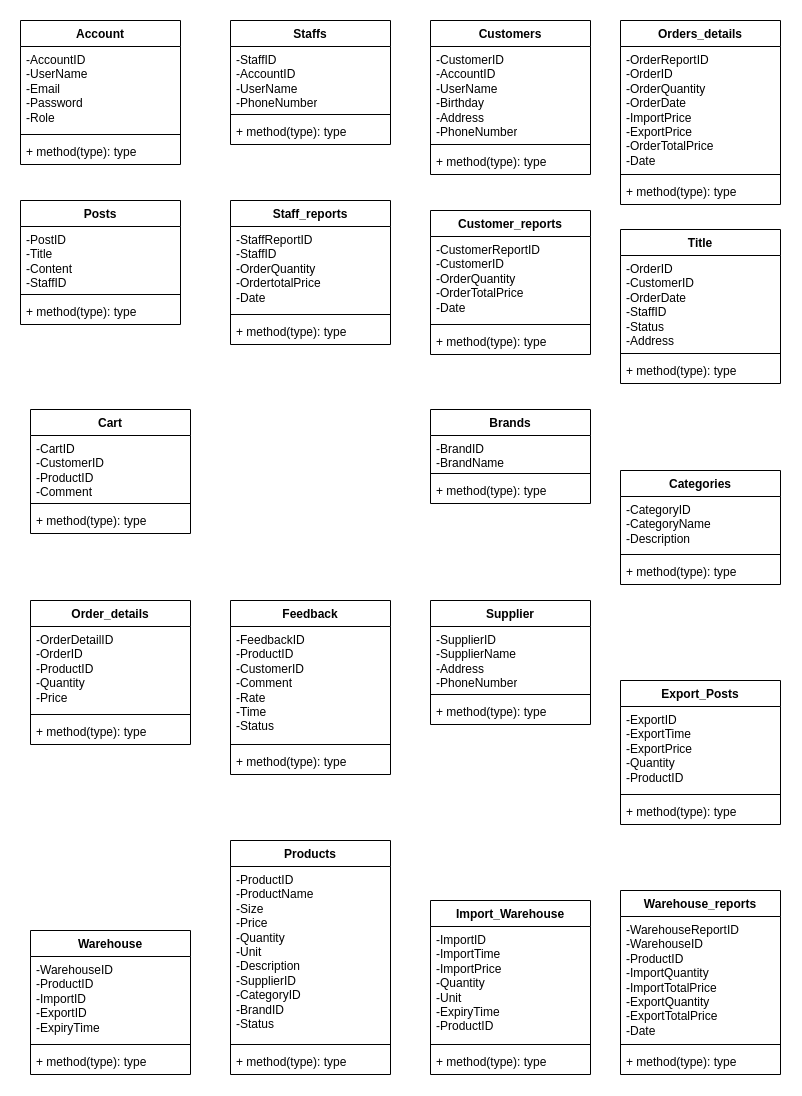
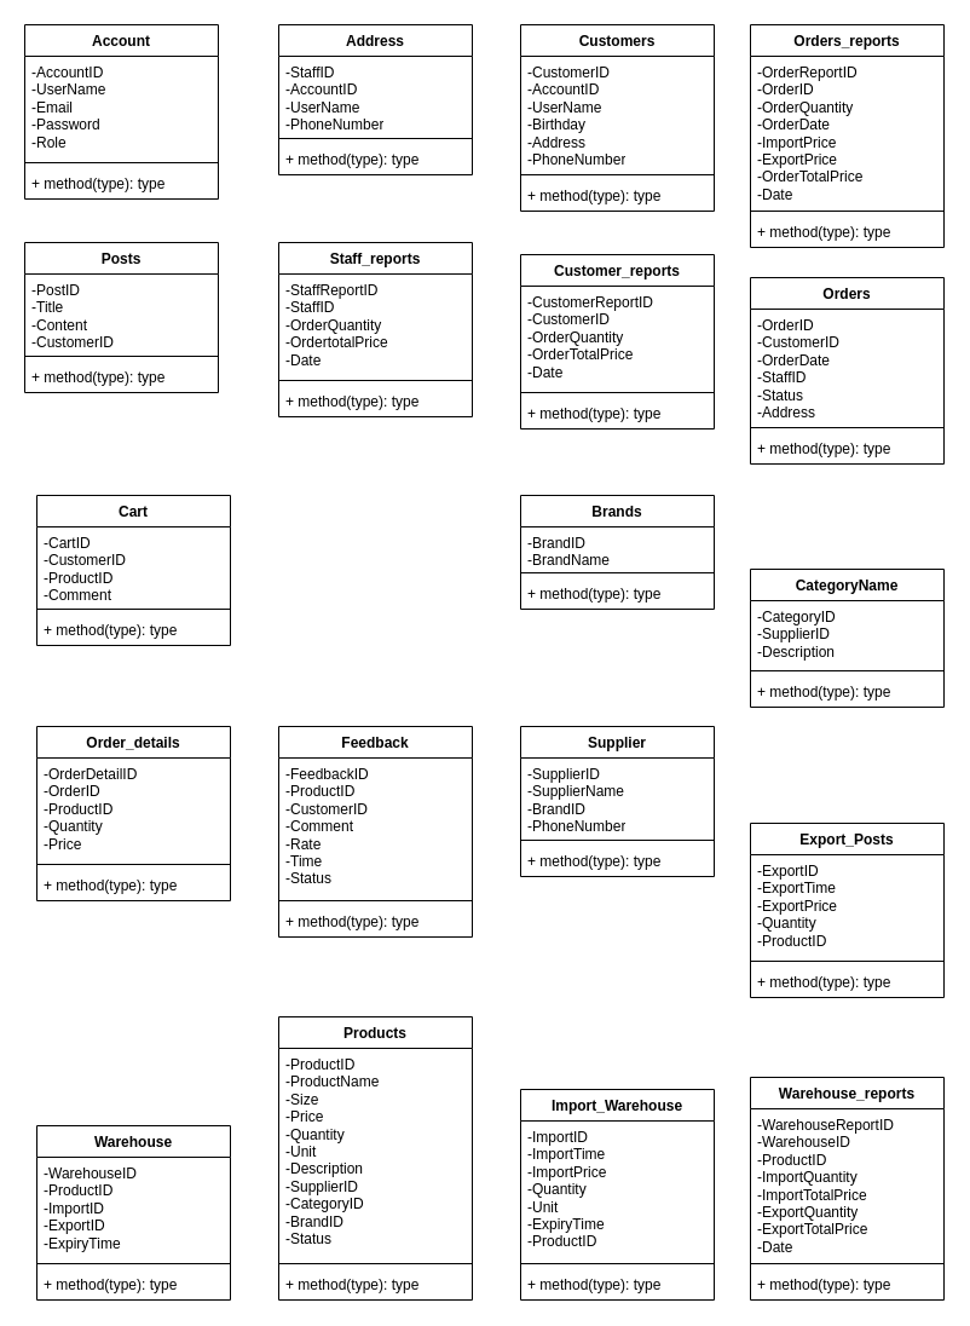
- <mxCell id="6" value="Staffs" style="swimlane;fontStyle=1;align=center;verticalAlign=top;childLayout=stackLayout;horizontal=1;startSize=26;horizontalStack=0;resizeParent=1;resizeParentMax=0;resizeLast=0;collapsible=1;marginBottom=0;whiteSpace=wrap;html=1;" vertex="1" parent="1"><mxGeometry x="230" y="20" width="160" height="124" as="geometry" /></mxCell>
+ <mxCell id="6" value="Address" style="swimlane;fontStyle=1;align=center;verticalAlign=top;childLayout=stackLayout;horizontal=1;startSize=26;horizontalStack=0;resizeParent=1;resizeParentMax=0;resizeLast=0;collapsible=1;marginBottom=0;whiteSpace=wrap;html=1;" vertex="1" parent="1"><mxGeometry x="230" y="20" width="160" height="124" as="geometry" /></mxCell>
- <mxCell id="26" value="Orders_details" style="swimlane;fontStyle=1;align=center;verticalAlign=top;childLayout=stackLayout;horizontal=1;startSize=26;horizontalStack=0;resizeParent=1;resizeParentMax=0;resizeLast=0;collapsible=1;marginBottom=0;whiteSpace=wrap;html=1;" vertex="1" parent="1"><mxGeometry x="620" y="20" width="160" height="184" as="geometry" /></mxCell>
+ <mxCell id="26" value="Orders_reports" style="swimlane;fontStyle=1;align=center;verticalAlign=top;childLayout=stackLayout;horizontal=1;startSize=26;horizontalStack=0;resizeParent=1;resizeParentMax=0;resizeLast=0;collapsible=1;marginBottom=0;whiteSpace=wrap;html=1;" vertex="1" parent="1"><mxGeometry x="620" y="20" width="160" height="184" as="geometry" /></mxCell>
- <mxCell id="30" value="Title" style="swimlane;fontStyle=1;align=center;verticalAlign=top;childLayout=stackLayout;horizontal=1;startSize=26;horizontalStack=0;resizeParent=1;resizeParentMax=0;resizeLast=0;collapsible=1;marginBottom=0;whiteSpace=wrap;html=1;" vertex="1" parent="1"><mxGeometry x="620" y="229" width="160" height="154" as="geometry" /></mxCell>
+ <mxCell id="30" value="Orders" style="swimlane;fontStyle=1;align=center;verticalAlign=top;childLayout=stackLayout;horizontal=1;startSize=26;horizontalStack=0;resizeParent=1;resizeParentMax=0;resizeLast=0;collapsible=1;marginBottom=0;whiteSpace=wrap;html=1;" vertex="1" parent="1"><mxGeometry x="620" y="229" width="160" height="154" as="geometry" /></mxCell>
- <mxCell id="15" value="-PostID&lt;div&gt;-Title&lt;/div&gt;&lt;div&gt;-Content&lt;/div&gt;&lt;div&gt;-StaffID&lt;/div&gt;" style="text;strokeColor=none;fillColor=none;align=left;verticalAlign=top;spacingLeft=4;spacingRight=4;overflow=hidden;rotatable=0;points=[[0,0.5],[1,0.5]];portConstraint=eastwest;whiteSpace=wrap;html=1;" vertex="1" parent="14"><mxGeometry y="26" width="160" height="64" as="geometry" /></mxCell>
+ <mxCell id="15" value="-PostID&lt;div&gt;-Title&lt;/div&gt;&lt;div&gt;-Content&lt;/div&gt;&lt;div&gt;-CustomerID&lt;/div&gt;" style="text;strokeColor=none;fillColor=none;align=left;verticalAlign=top;spacingLeft=4;spacingRight=4;overflow=hidden;rotatable=0;points=[[0,0.5],[1,0.5]];portConstraint=eastwest;whiteSpace=wrap;html=1;" vertex="1" parent="14"><mxGeometry y="26" width="160" height="64" as="geometry" /></mxCell>
- <mxCell id="46" value="Categories" style="swimlane;fontStyle=1;align=center;verticalAlign=top;childLayout=stackLayout;horizontal=1;startSize=26;horizontalStack=0;resizeParent=1;resizeParentMax=0;resizeLast=0;collapsible=1;marginBottom=0;whiteSpace=wrap;html=1;" vertex="1" parent="1"><mxGeometry x="620" y="470" width="160" height="114" as="geometry" /></mxCell>
+ <mxCell id="46" value="CategoryName" style="swimlane;fontStyle=1;align=center;verticalAlign=top;childLayout=stackLayout;horizontal=1;startSize=26;horizontalStack=0;resizeParent=1;resizeParentMax=0;resizeLast=0;collapsible=1;marginBottom=0;whiteSpace=wrap;html=1;" vertex="1" parent="1"><mxGeometry x="620" y="470" width="160" height="114" as="geometry" /></mxCell>
- <mxCell id="47" value="-CategoryID&lt;div&gt;-CategoryName&lt;/div&gt;&lt;div&gt;-Description&lt;/div&gt;" style="text;strokeColor=none;fillColor=none;align=left;verticalAlign=top;spacingLeft=4;spacingRight=4;overflow=hidden;rotatable=0;points=[[0,0.5],[1,0.5]];portConstraint=eastwest;whiteSpace=wrap;html=1;" vertex="1" parent="46"><mxGeometry y="26" width="160" height="54" as="geometry" /></mxCell>
+ <mxCell id="47" value="-CategoryID&lt;div&gt;-SupplierID&lt;/div&gt;&lt;div&gt;-Description&lt;/div&gt;" style="text;strokeColor=none;fillColor=none;align=left;verticalAlign=top;spacingLeft=4;spacingRight=4;overflow=hidden;rotatable=0;points=[[0,0.5],[1,0.5]];portConstraint=eastwest;whiteSpace=wrap;html=1;" vertex="1" parent="46"><mxGeometry y="26" width="160" height="54" as="geometry" /></mxCell>
- <mxCell id="59" value="-SupplierID&lt;div&gt;-SupplierName&lt;/div&gt;&lt;div&gt;-Address&lt;/div&gt;&lt;div&gt;-PhoneNumber&lt;/div&gt;" style="text;strokeColor=none;fillColor=none;align=left;verticalAlign=top;spacingLeft=4;spacingRight=4;overflow=hidden;rotatable=0;points=[[0,0.5],[1,0.5]];portConstraint=eastwest;whiteSpace=wrap;html=1;" vertex="1" parent="58"><mxGeometry y="26" width="160" height="64" as="geometry" /></mxCell>
+ <mxCell id="59" value="-SupplierID&lt;div&gt;-SupplierName&lt;/div&gt;&lt;div&gt;-BrandID&lt;/div&gt;&lt;div&gt;-PhoneNumber&lt;/div&gt;" style="text;strokeColor=none;fillColor=none;align=left;verticalAlign=top;spacingLeft=4;spacingRight=4;overflow=hidden;rotatable=0;points=[[0,0.5],[1,0.5]];portConstraint=eastwest;whiteSpace=wrap;html=1;" vertex="1" parent="58"><mxGeometry y="26" width="160" height="64" as="geometry" /></mxCell>
